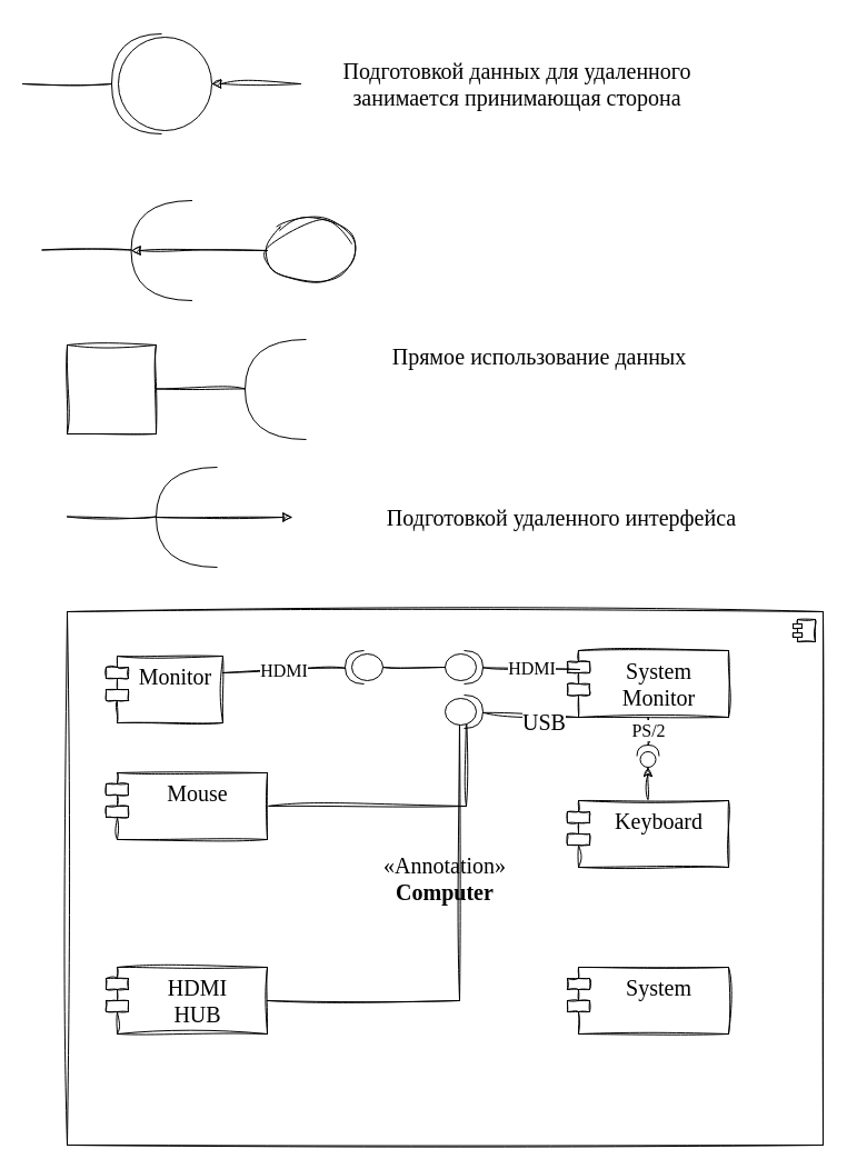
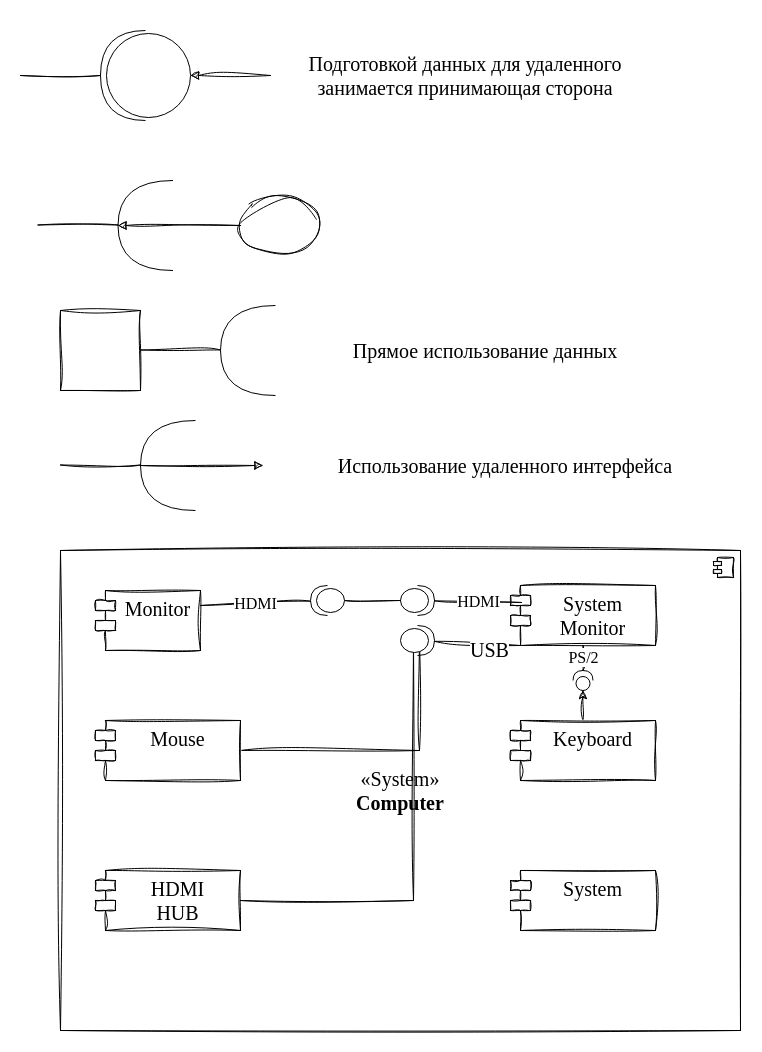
- <mxCell id="39" value="Прямое использование данных" style="text;html=1;strokeColor=none;fillColor=none;align=center;verticalAlign=middle;whiteSpace=wrap;rounded=0;fontSize=20;fontFamily=Architects Daughter;" vertex="1" parent="1"><mxGeometry x="310" y="265" width="350" height="110" as="geometry" /></mxCell>
+ <mxCell id="39" value="Прямое использование данных" style="text;html=1;strokeColor=none;fillColor=none;align=center;verticalAlign=middle;whiteSpace=wrap;rounded=0;fontSize=20;fontFamily=Architects Daughter;" vertex="1" parent="1"><mxGeometry x="310" y="295" width="350" height="110" as="geometry" /></mxCell>
- <mxCell id="43" value="Подготовкой удаленного интерфейса" style="text;html=1;strokeColor=none;fillColor=none;align=center;verticalAlign=middle;whiteSpace=wrap;rounded=0;fontSize=20;fontFamily=Architects Daughter;" vertex="1" parent="1"><mxGeometry x="330" y="410" width="350" height="110" as="geometry" /></mxCell>
+ <mxCell id="43" value="Использование удаленного интерфейса" style="text;html=1;strokeColor=none;fillColor=none;align=center;verticalAlign=middle;whiteSpace=wrap;rounded=0;fontSize=20;fontFamily=Architects Daughter;" vertex="1" parent="1"><mxGeometry x="330" y="410" width="350" height="110" as="geometry" /></mxCell>
- <mxCell id="10" value="Mouse" style="shape=module;align=left;spacingLeft=20;align=center;verticalAlign=top;whiteSpace=wrap;html=1;sketch=1;hachureGap=4;jiggle=2;curveFitting=1;fontFamily=Architects Daughter;fontSource=https%3A%2F%2Ffonts.googleapis.com%2Fcss%3Ffamily%3DArchitects%2BDaughter;fontSize=20;" vertex="1" parent="1"><mxGeometry x="95" y="695" width="145" height="60" as="geometry" /></mxCell>
+ <mxCell id="10" value="Mouse" style="shape=module;align=left;spacingLeft=20;align=center;verticalAlign=top;whiteSpace=wrap;html=1;sketch=1;hachureGap=4;jiggle=2;curveFitting=1;fontFamily=Architects Daughter;fontSource=https%3A%2F%2Ffonts.googleapis.com%2Fcss%3Ffamily%3DArchitects%2BDaughter;fontSize=20;" vertex="1" parent="1"><mxGeometry x="95" y="720" width="145" height="60" as="geometry" /></mxCell>
- <mxCell id="7" value="«Annotation»&lt;br&gt;&lt;b&gt;Computer&lt;/b&gt;" style="html=1;dropTarget=0;whiteSpace=wrap;sketch=1;hachureGap=4;jiggle=2;curveFitting=1;fontFamily=Architects Daughter;fontSource=https%3A%2F%2Ffonts.googleapis.com%2Fcss%3Ffamily%3DArchitects%2BDaughter;fontSize=20;" vertex="1" parent="1"><mxGeometry x="60" y="550" width="680" height="480" as="geometry" /></mxCell>
+ <mxCell id="7" value="«System»&lt;br&gt;&lt;b&gt;Computer&lt;/b&gt;" style="html=1;dropTarget=0;whiteSpace=wrap;sketch=1;hachureGap=4;jiggle=2;curveFitting=1;fontFamily=Architects Daughter;fontSource=https%3A%2F%2Ffonts.googleapis.com%2Fcss%3Ffamily%3DArchitects%2BDaughter;fontSize=20;" vertex="1" parent="1"><mxGeometry x="60" y="550" width="680" height="480" as="geometry" /></mxCell>
